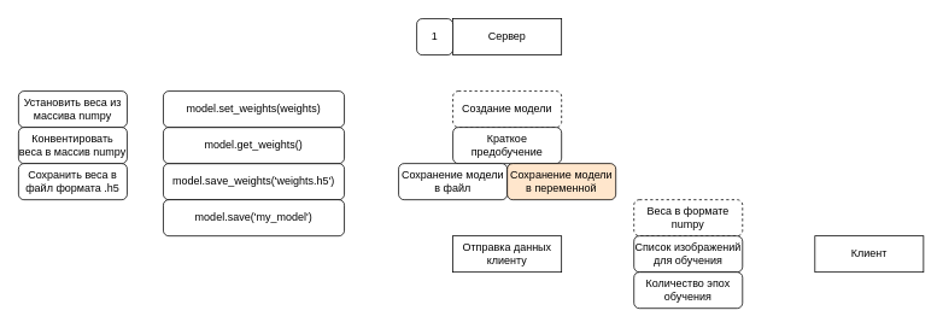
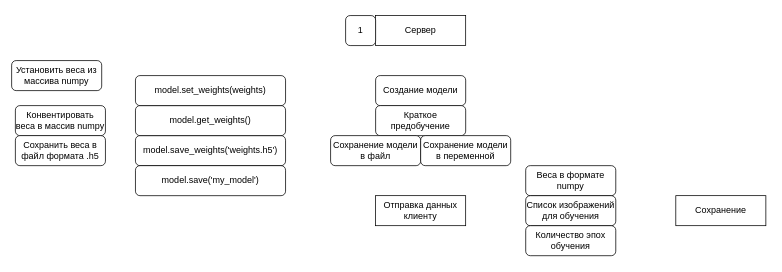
- <mxCell id="12" value="Установить веса из массива numpy" style="rounded=1;whiteSpace=wrap;html=1;" vertex="1" parent="1"><mxGeometry x="20" y="100" width="120" height="40" as="geometry" /></mxCell>
+ <mxCell id="12" value="Установить веса из массива numpy" style="rounded=1;whiteSpace=wrap;html=1;" vertex="1" parent="1"><mxGeometry x="15" y="80" width="120" height="40" as="geometry" /></mxCell>
- <mxCell id="3" value="Создание модели" style="rounded=1;whiteSpace=wrap;html=1;dashed=1;" vertex="1" parent="1"><mxGeometry x="500" y="100" width="120" height="40" as="geometry" /></mxCell>
+ <mxCell id="3" value="Создание модели" style="rounded=1;whiteSpace=wrap;html=1;" vertex="1" parent="1"><mxGeometry x="500" y="100" width="120" height="40" as="geometry" /></mxCell>
- <mxCell id="7" value="Сохранение модели в переменной" style="rounded=1;whiteSpace=wrap;html=1;fillColor=#ffe6cc;" vertex="1" parent="1"><mxGeometry x="560" y="180" width="120" height="40" as="geometry" /></mxCell>
+ <mxCell id="7" value="Сохранение модели в переменной" style="rounded=1;whiteSpace=wrap;html=1;" vertex="1" parent="1"><mxGeometry x="560" y="180" width="120" height="40" as="geometry" /></mxCell>
- <mxCell id="17" value="Веса в формате numpy" style="rounded=1;whiteSpace=wrap;html=1;dashed=1;" vertex="1" parent="1"><mxGeometry x="700" y="220" width="120" height="40" as="geometry" /></mxCell>
+ <mxCell id="17" value="Веса в формате numpy" style="rounded=1;whiteSpace=wrap;html=1;" vertex="1" parent="1"><mxGeometry x="700" y="220" width="120" height="40" as="geometry" /></mxCell>
- <mxCell id="16" value="Клиент" style="rounded=0;whiteSpace=wrap;html=1;" vertex="1" parent="1"><mxGeometry x="900" y="260" width="120" height="40" as="geometry" /></mxCell>
+ <mxCell id="16" value="Сохранение" style="rounded=0;whiteSpace=wrap;html=1;" vertex="1" parent="1"><mxGeometry x="900" y="260" width="120" height="40" as="geometry" /></mxCell>
